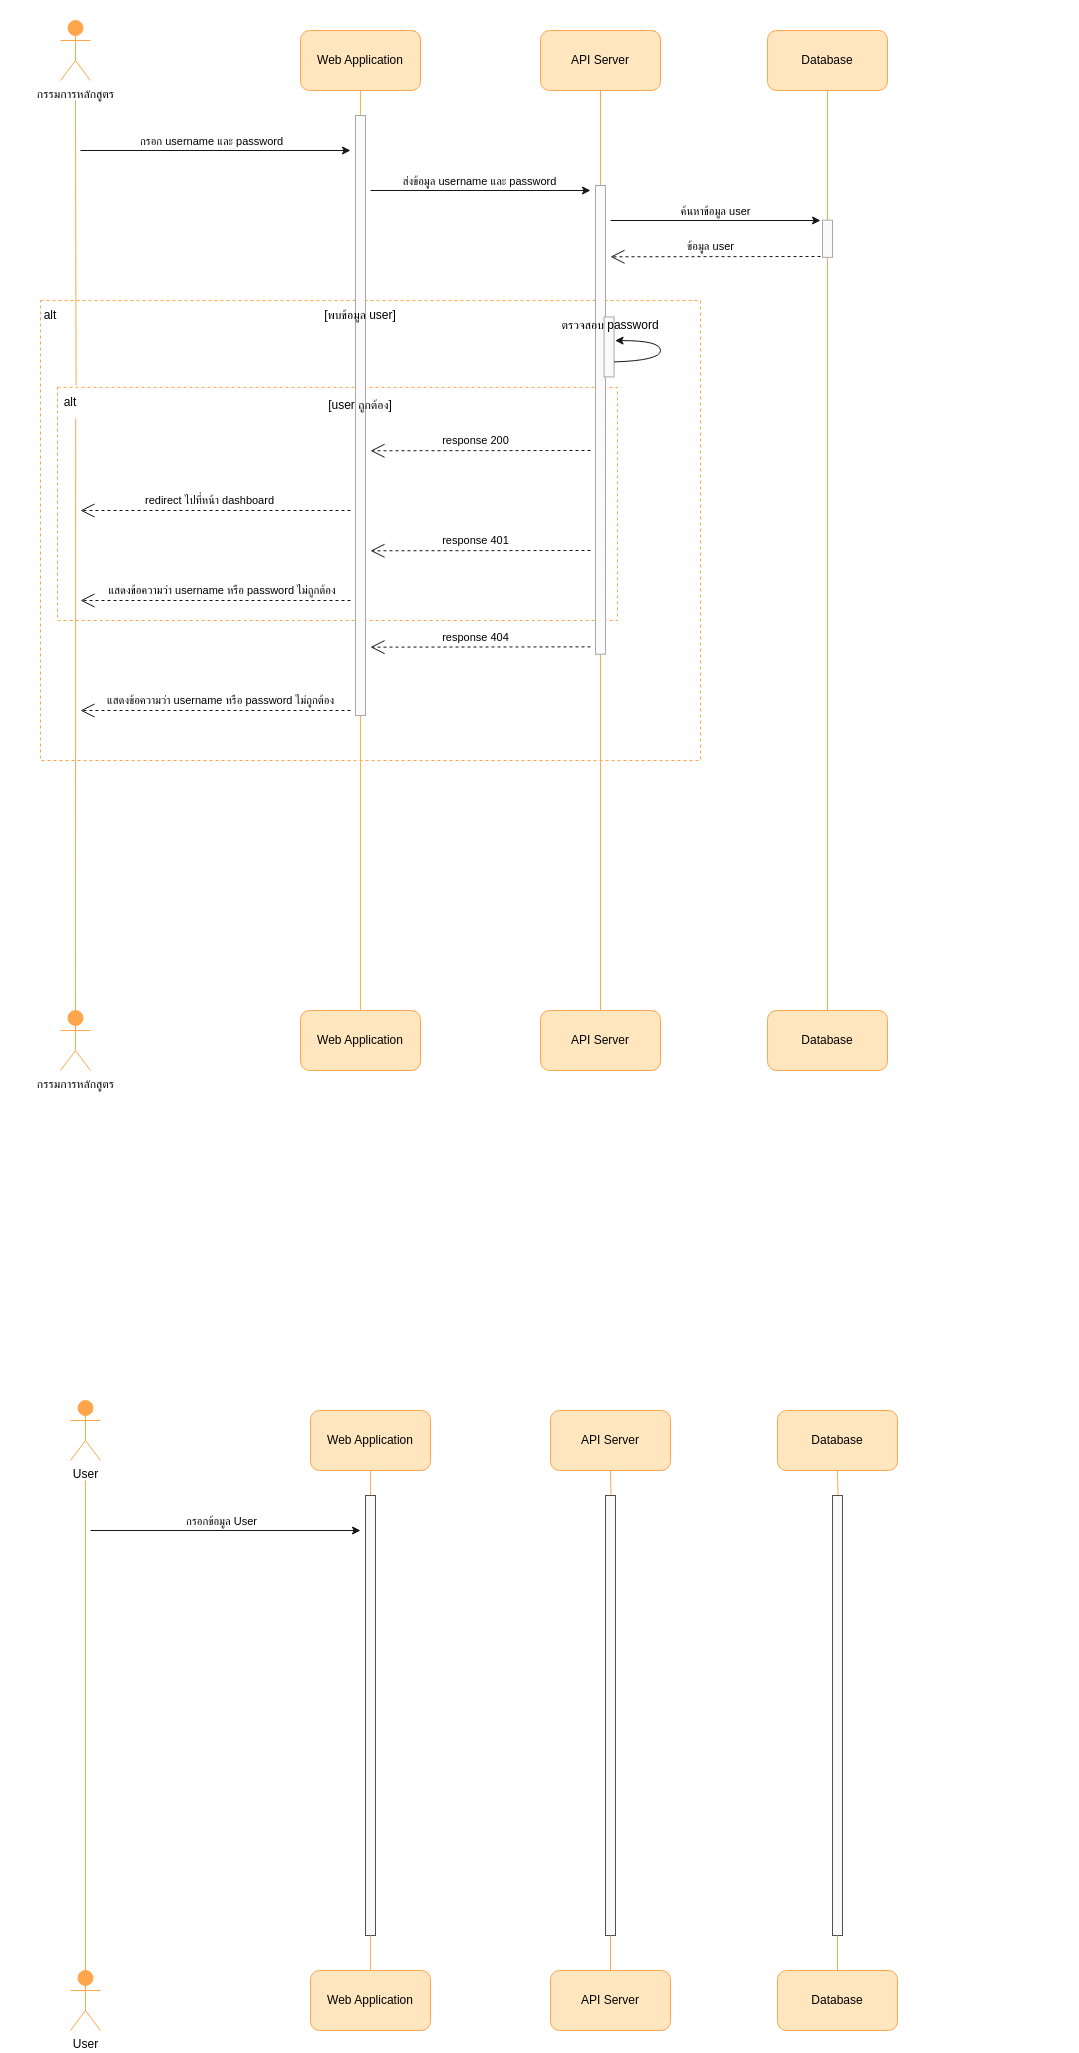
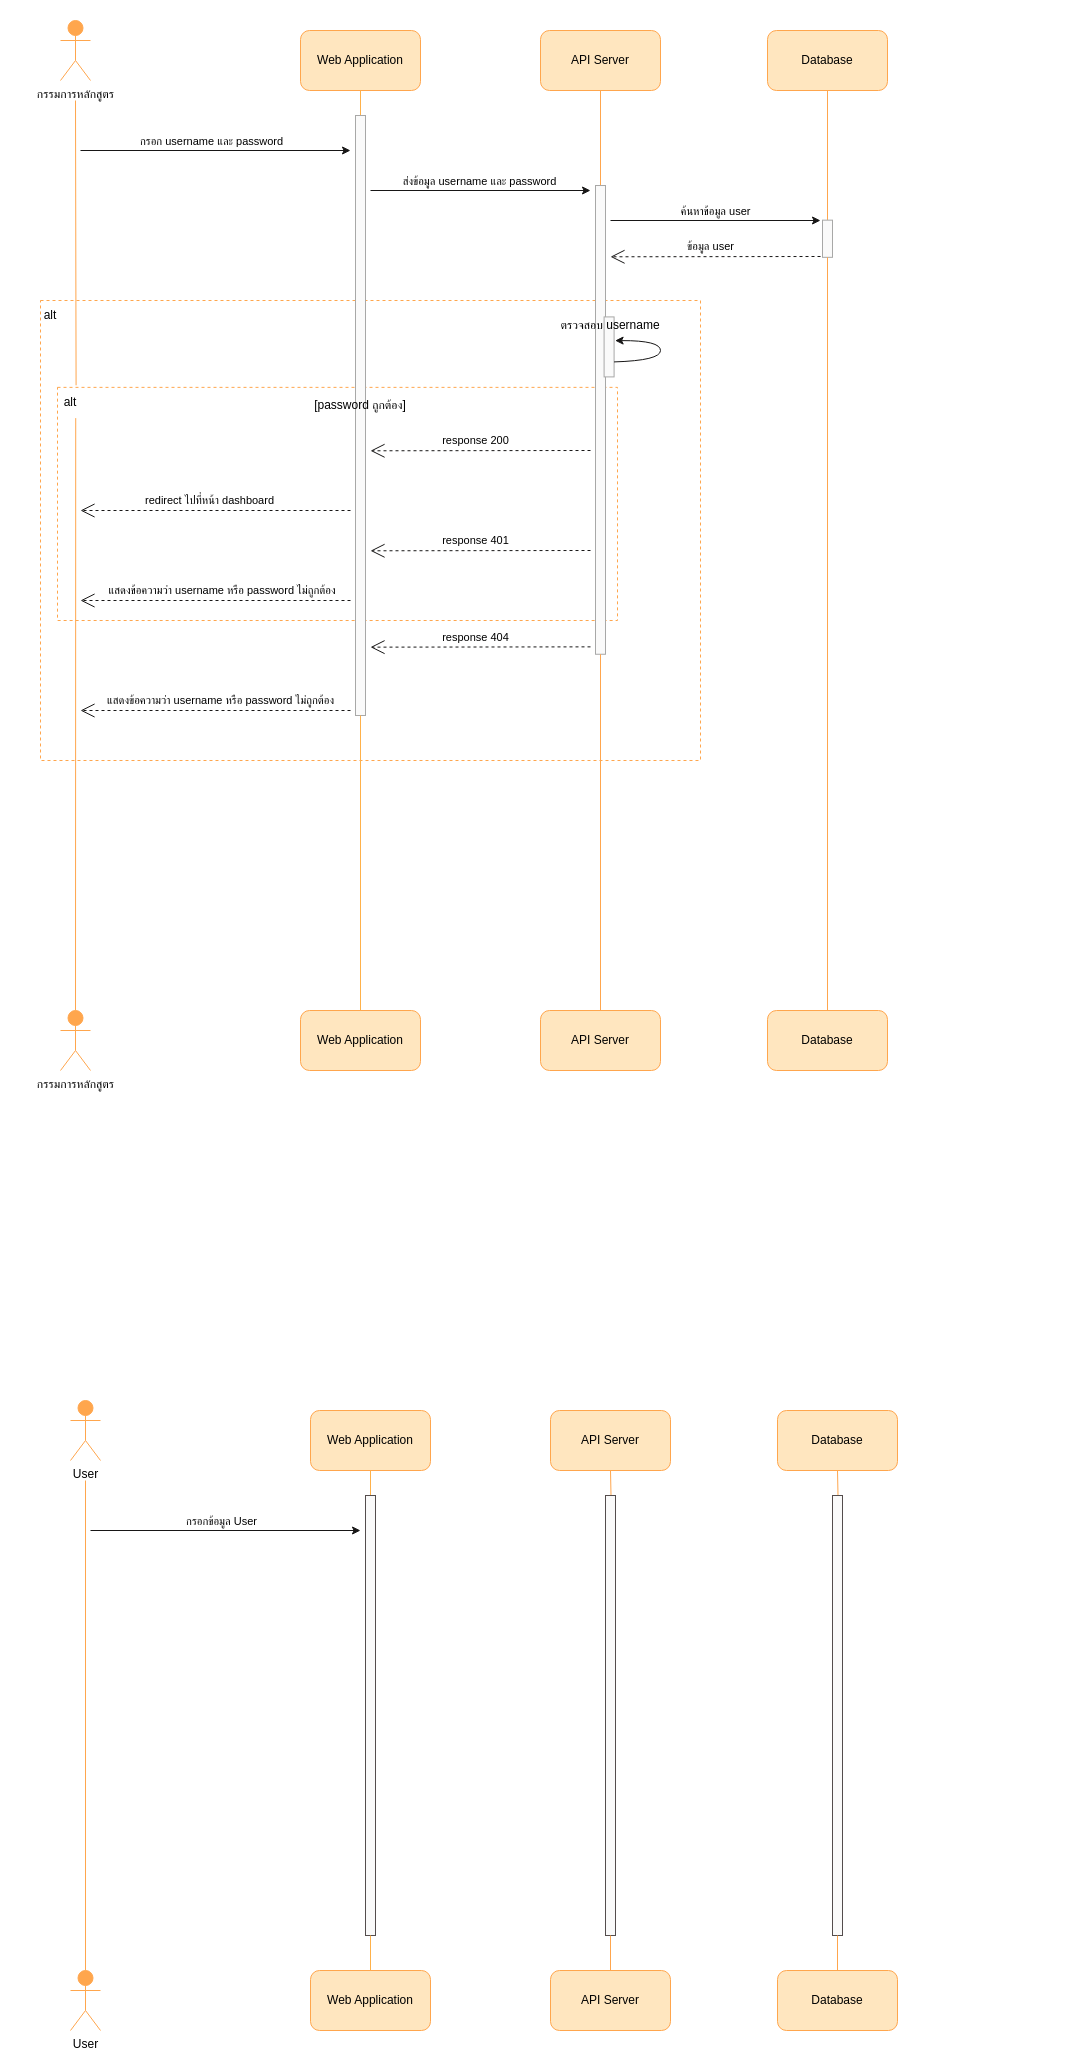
- <mxCell id="50" value="[พบข้อมูล user]" style="text;html=1;strokeColor=none;fillColor=none;align=center;verticalAlign=middle;whiteSpace=wrap;rounded=0;" vertex="1" parent="1"><mxGeometry x="310" y="300" width="100" height="30" as="geometry" /></mxCell>
- <mxCell id="52" value="ตรวจสอบ password" style="text;html=1;strokeColor=none;fillColor=none;align=center;verticalAlign=middle;whiteSpace=wrap;rounded=0;" vertex="1" parent="1"><mxGeometry x="525" y="310" width="170" height="30" as="geometry" /></mxCell>
+ <mxCell id="52" value="ตรวจสอบ username" style="text;html=1;strokeColor=none;fillColor=none;align=center;verticalAlign=middle;whiteSpace=wrap;rounded=0;" vertex="1" parent="1"><mxGeometry x="525" y="310" width="170" height="30" as="geometry" /></mxCell>
- <mxCell id="54" value="[user ถูกต้อง]" style="text;html=1;strokeColor=none;fillColor=none;align=center;verticalAlign=middle;whiteSpace=wrap;rounded=0;" vertex="1" parent="1"><mxGeometry x="310" y="390" width="100" height="30" as="geometry" /></mxCell>
+ <mxCell id="54" value="[password ถูกต้อง]" style="text;html=1;strokeColor=none;fillColor=none;align=center;verticalAlign=middle;whiteSpace=wrap;rounded=0;" vertex="1" parent="1"><mxGeometry x="310" y="390" width="100" height="30" as="geometry" /></mxCell>
